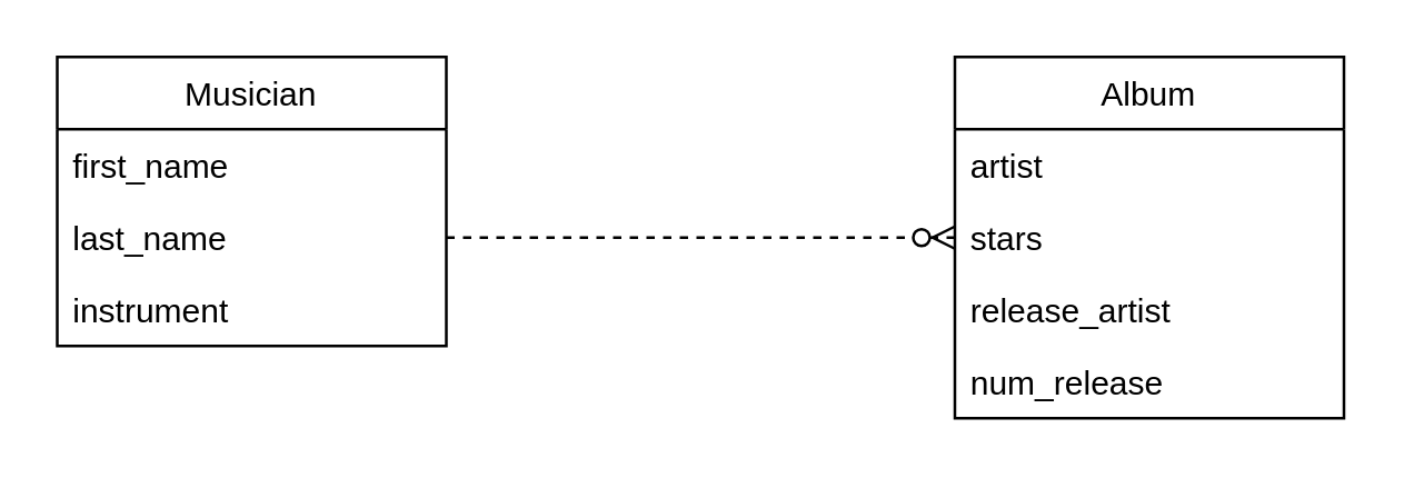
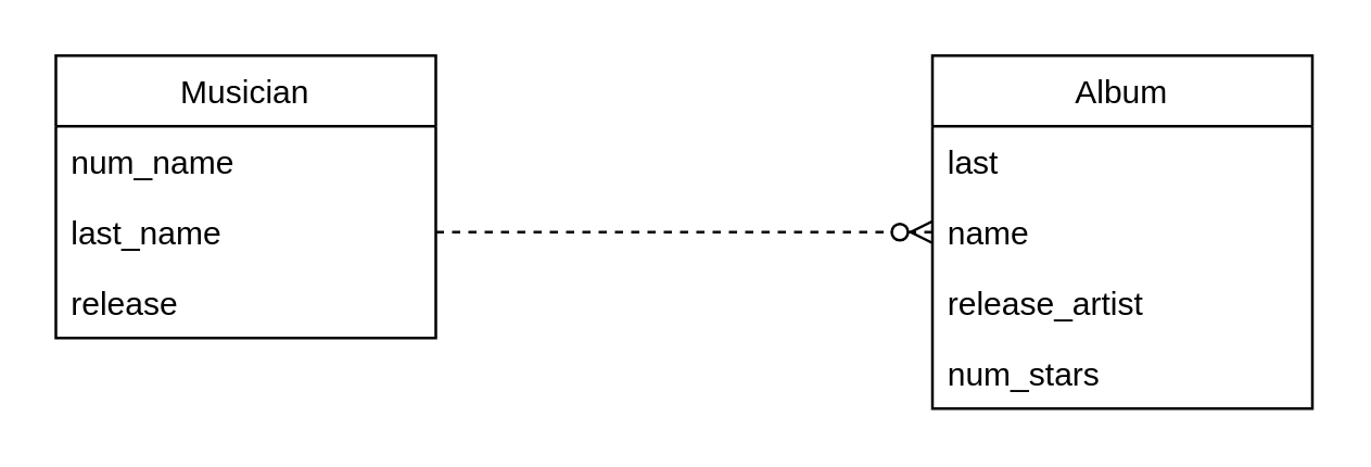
- <mxCell id="3" value="first_name" style="text;strokeColor=none;fillColor=none;align=left;verticalAlign=top;spacingLeft=4;spacingRight=4;overflow=hidden;rotatable=0;points=[[0,0.5],[1,0.5]];portConstraint=eastwest;" vertex="1" parent="2"><mxGeometry y="26" width="140" height="26" as="geometry" /></mxCell>
+ <mxCell id="3" value="num_name" style="text;strokeColor=none;fillColor=none;align=left;verticalAlign=top;spacingLeft=4;spacingRight=4;overflow=hidden;rotatable=0;points=[[0,0.5],[1,0.5]];portConstraint=eastwest;" vertex="1" parent="2"><mxGeometry y="26" width="140" height="26" as="geometry" /></mxCell>
- <mxCell id="7" value="artist" style="text;strokeColor=none;fillColor=none;align=left;verticalAlign=top;spacingLeft=4;spacingRight=4;overflow=hidden;rotatable=0;points=[[0,0.5],[1,0.5]];portConstraint=eastwest;" vertex="1" parent="6"><mxGeometry y="26" width="140" height="26" as="geometry" /></mxCell>
+ <mxCell id="7" value="last" style="text;strokeColor=none;fillColor=none;align=left;verticalAlign=top;spacingLeft=4;spacingRight=4;overflow=hidden;rotatable=0;points=[[0,0.5],[1,0.5]];portConstraint=eastwest;" vertex="1" parent="6"><mxGeometry y="26" width="140" height="26" as="geometry" /></mxCell>
- <mxCell id="8" value="stars" style="text;strokeColor=none;fillColor=none;align=left;verticalAlign=top;spacingLeft=4;spacingRight=4;overflow=hidden;rotatable=0;points=[[0,0.5],[1,0.5]];portConstraint=eastwest;" vertex="1" parent="6"><mxGeometry y="52" width="140" height="26" as="geometry" /></mxCell>
+ <mxCell id="8" value="name" style="text;strokeColor=none;fillColor=none;align=left;verticalAlign=top;spacingLeft=4;spacingRight=4;overflow=hidden;rotatable=0;points=[[0,0.5],[1,0.5]];portConstraint=eastwest;" vertex="1" parent="6"><mxGeometry y="52" width="140" height="26" as="geometry" /></mxCell>
- <mxCell id="5" value="instrument" style="text;strokeColor=none;fillColor=none;align=left;verticalAlign=top;spacingLeft=4;spacingRight=4;overflow=hidden;rotatable=0;points=[[0,0.5],[1,0.5]];portConstraint=eastwest;" vertex="1" parent="2"><mxGeometry y="78" width="140" height="26" as="geometry" /></mxCell>
+ <mxCell id="5" value="release" style="text;strokeColor=none;fillColor=none;align=left;verticalAlign=top;spacingLeft=4;spacingRight=4;overflow=hidden;rotatable=0;points=[[0,0.5],[1,0.5]];portConstraint=eastwest;" vertex="1" parent="2"><mxGeometry y="78" width="140" height="26" as="geometry" /></mxCell>
- <mxCell id="10" value="num_release" style="text;strokeColor=none;fillColor=none;align=left;verticalAlign=top;spacingLeft=4;spacingRight=4;overflow=hidden;rotatable=0;points=[[0,0.5],[1,0.5]];portConstraint=eastwest;" vertex="1" parent="6"><mxGeometry y="104" width="140" height="26" as="geometry" /></mxCell>
+ <mxCell id="10" value="num_stars" style="text;strokeColor=none;fillColor=none;align=left;verticalAlign=top;spacingLeft=4;spacingRight=4;overflow=hidden;rotatable=0;points=[[0,0.5],[1,0.5]];portConstraint=eastwest;" vertex="1" parent="6"><mxGeometry y="104" width="140" height="26" as="geometry" /></mxCell>
